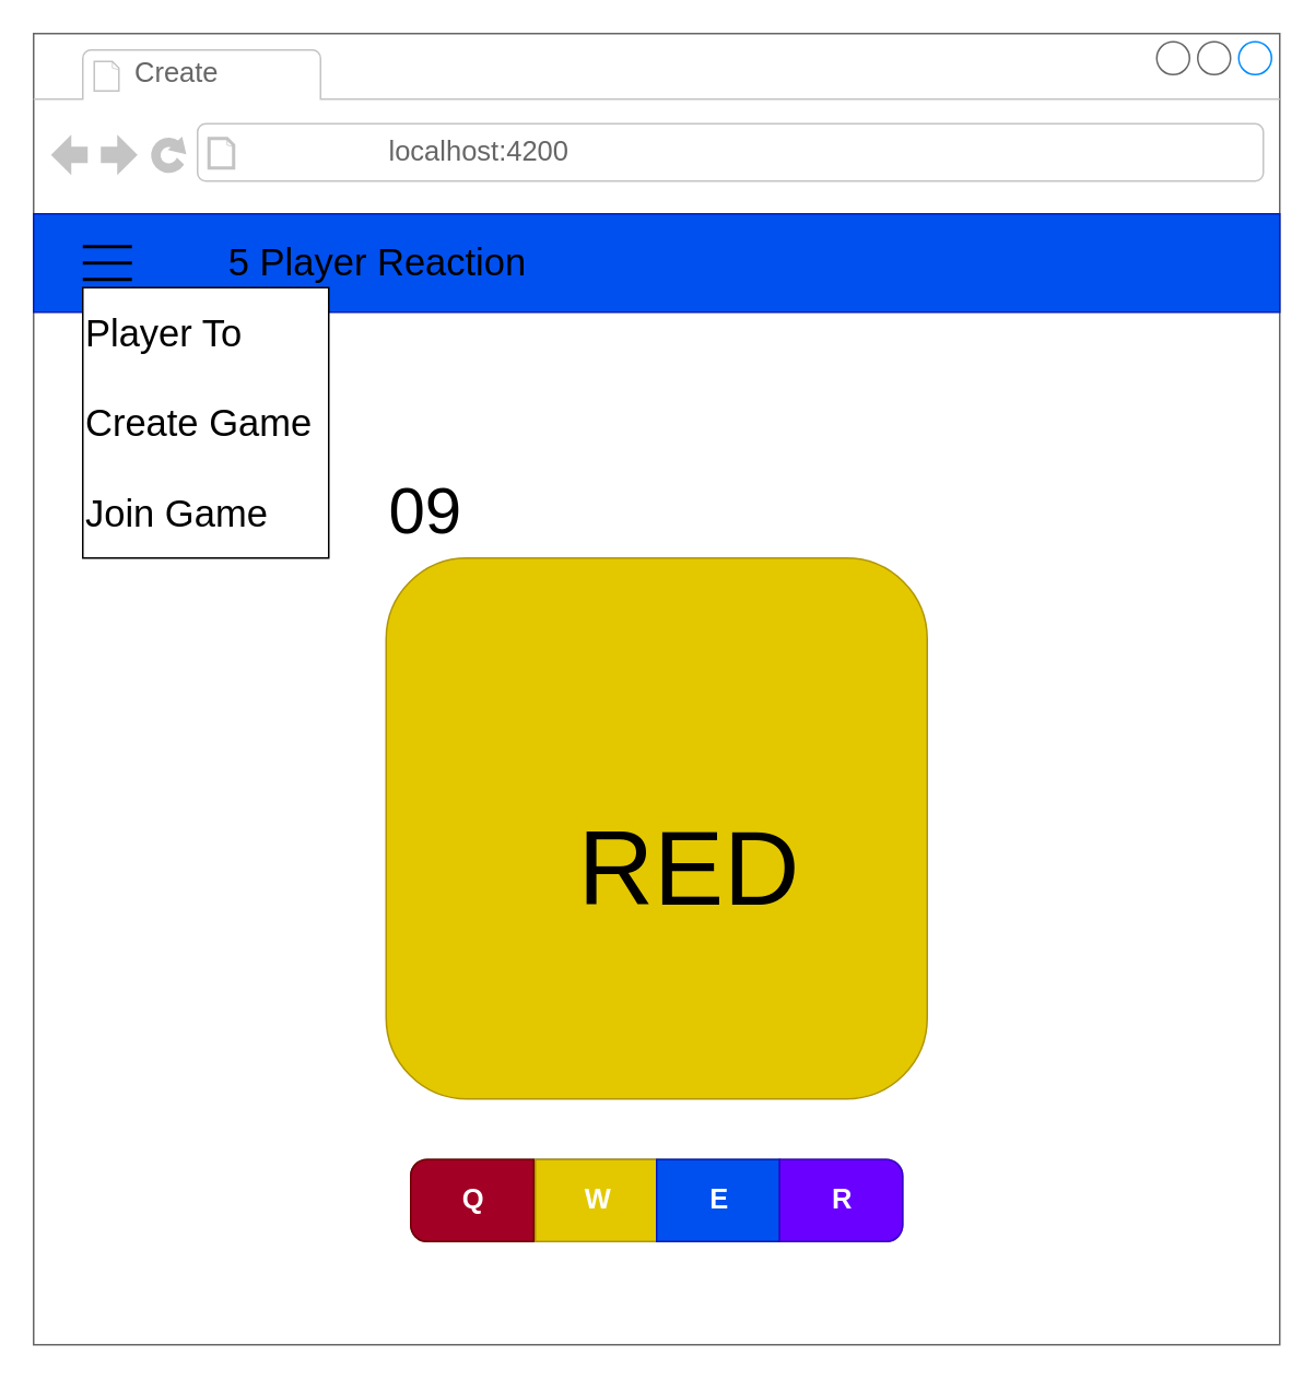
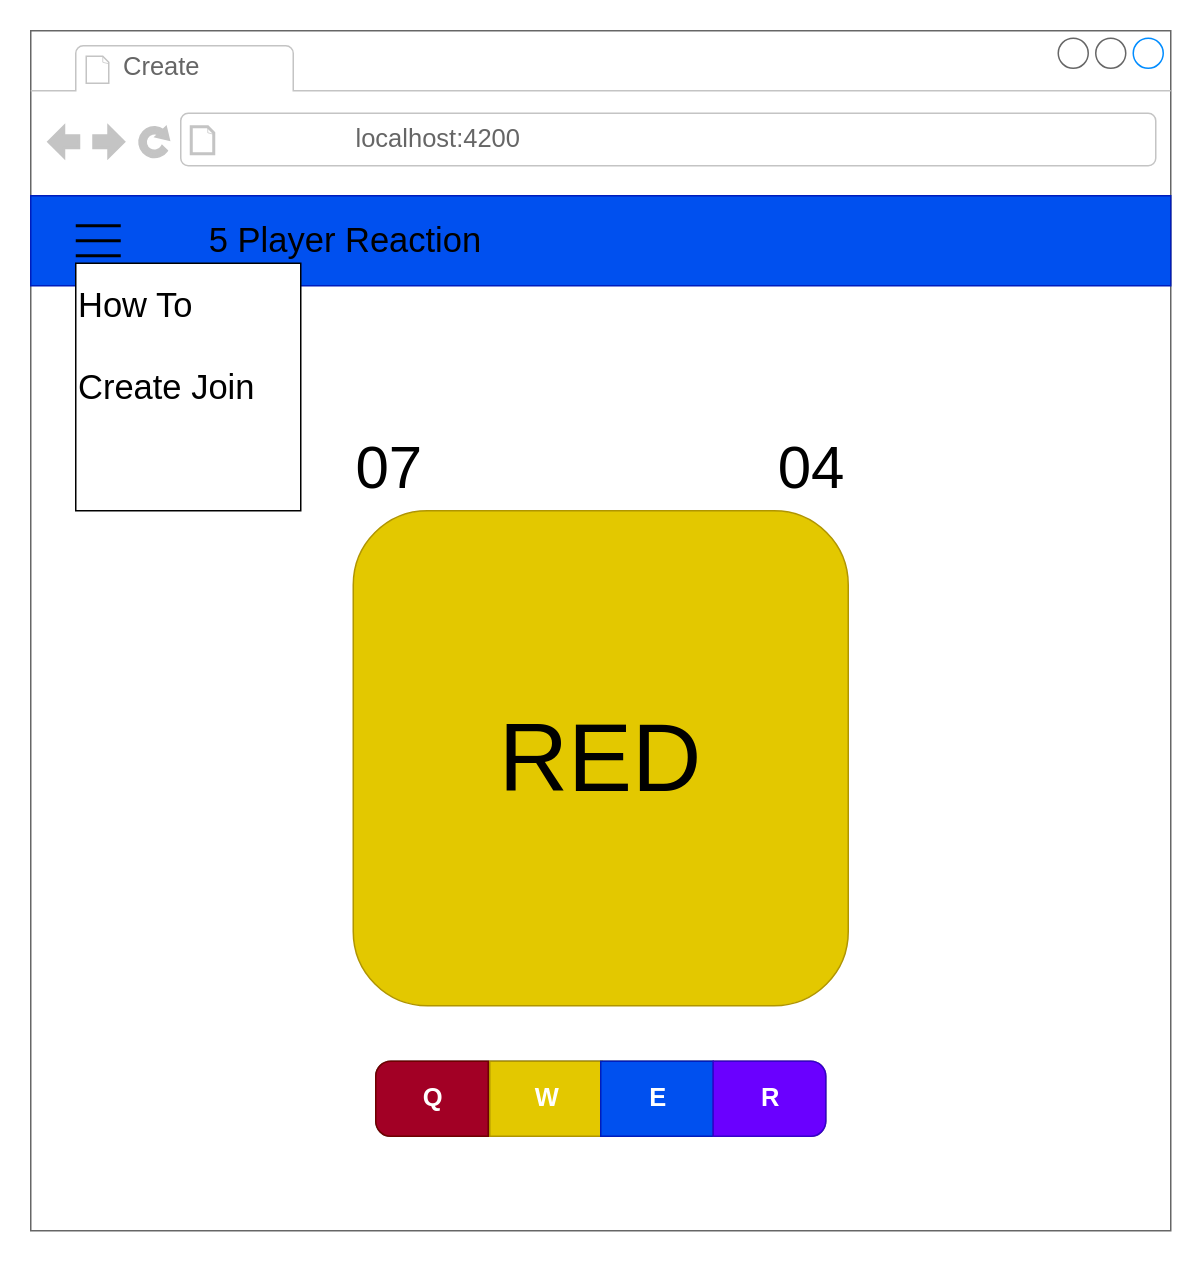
- <mxCell id="17" value="Player To" style="text;html=1;strokeColor=none;fillColor=none;align=left;verticalAlign=middle;whiteSpace=wrap;rounded=0;fontSize=23;" parent="2" vertex="1"><mxGeometry x="30" y="155" width="150" height="55" as="geometry" /></mxCell>
+ <mxCell id="17" value="How To" style="text;html=1;strokeColor=none;fillColor=none;align=left;verticalAlign=middle;whiteSpace=wrap;rounded=0;fontSize=23;" parent="2" vertex="1"><mxGeometry x="30" y="155" width="150" height="55" as="geometry" /></mxCell>
- <mxCell id="18" value="Create Game" style="text;html=1;strokeColor=none;fillColor=none;align=left;verticalAlign=middle;whiteSpace=wrap;rounded=0;fontSize=23;" parent="2" vertex="1"><mxGeometry x="30" y="210" width="150" height="55" as="geometry" /></mxCell>
+ <mxCell id="18" value="Create Join" style="text;html=1;strokeColor=none;fillColor=none;align=left;verticalAlign=middle;whiteSpace=wrap;rounded=0;fontSize=23;" parent="2" vertex="1"><mxGeometry x="30" y="210" width="150" height="55" as="geometry" /></mxCell>
- <mxCell id="21" value="09" style="text;html=1;strokeColor=none;fillColor=none;align=left;verticalAlign=middle;whiteSpace=wrap;rounded=0;fontSize=40;" parent="2" vertex="1"><mxGeometry x="215" y="260" width="65" height="60" as="geometry" /></mxCell>
+ <mxCell id="21" value="07" style="text;html=1;strokeColor=none;fillColor=none;align=left;verticalAlign=middle;whiteSpace=wrap;rounded=0;fontSize=40;" parent="2" vertex="1"><mxGeometry x="215" y="260" width="65" height="60" as="geometry" /></mxCell>
+ <mxCell id="22" value="04" style="text;html=1;strokeColor=none;fillColor=none;align=right;verticalAlign=middle;whiteSpace=wrap;rounded=0;fontSize=40;" parent="2" vertex="1"><mxGeometry x="480" y="260" width="65" height="60" as="geometry" /></mxCell>
- <mxCell id="19" value="Join Game" style="text;html=1;strokeColor=none;fillColor=none;align=left;verticalAlign=middle;whiteSpace=wrap;rounded=0;fontSize=23;" parent="2" vertex="1"><mxGeometry x="30" y="265" width="150" height="55" as="geometry" /></mxCell>
- <mxCell id="20" value="RED" style="text;html=1;strokeColor=none;fillColor=none;align=center;verticalAlign=middle;whiteSpace=wrap;rounded=0;fontSize=64;" parent="2" vertex="1"><mxGeometry x="330" y="440" width="140" height="140" as="geometry" /></mxCell>
+ <mxCell id="20" value="RED" style="text;html=1;strokeColor=none;fillColor=none;align=center;verticalAlign=middle;whiteSpace=wrap;rounded=0;fontSize=64;" parent="2" vertex="1"><mxGeometry x="310" y="415" width="140" height="140" as="geometry" /></mxCell>
